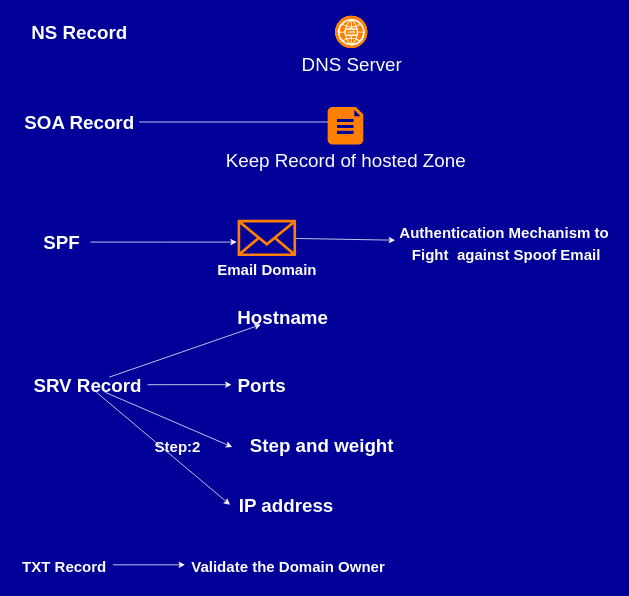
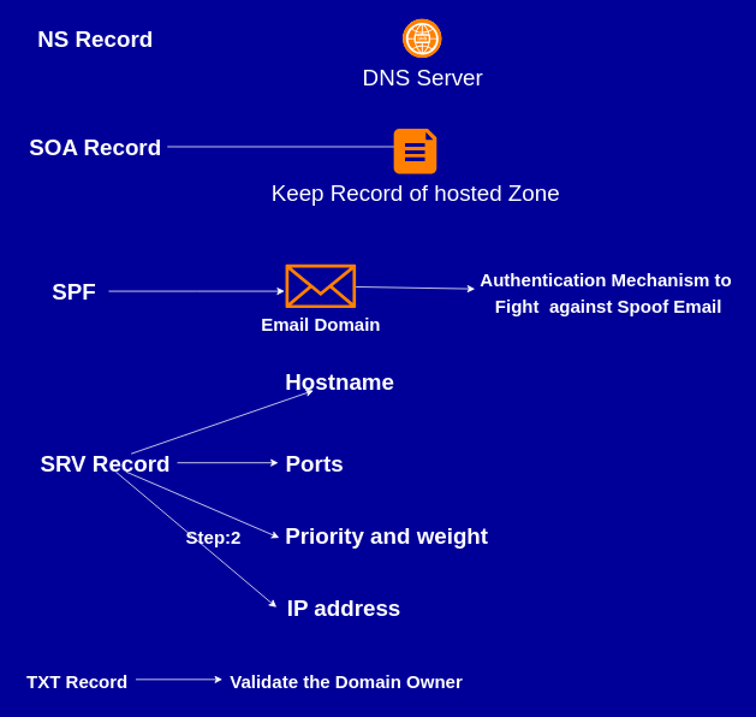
- <mxCell id="19" value="&lt;font color=&quot;#ffffff&quot;&gt;&lt;span style=&quot;font-size: 25px&quot;&gt;&lt;b&gt;Step and weight&lt;/b&gt;&lt;/span&gt;&lt;/font&gt;" style="text;html=1;resizable=0;autosize=1;align=center;verticalAlign=middle;points=[];fillColor=none;strokeColor=none;rounded=0;" vertex="1" parent="1"><mxGeometry x="308" y="582" width="240" height="20" as="geometry" /></mxCell>
+ <mxCell id="19" value="&lt;font color=&quot;#ffffff&quot;&gt;&lt;span style=&quot;font-size: 25px&quot;&gt;&lt;b&gt;Priority and weight&lt;/b&gt;&lt;/span&gt;&lt;/font&gt;" style="text;html=1;resizable=0;autosize=1;align=center;verticalAlign=middle;points=[];fillColor=none;strokeColor=none;rounded=0;" vertex="1" parent="1"><mxGeometry x="308" y="582" width="240" height="20" as="geometry" /></mxCell>
